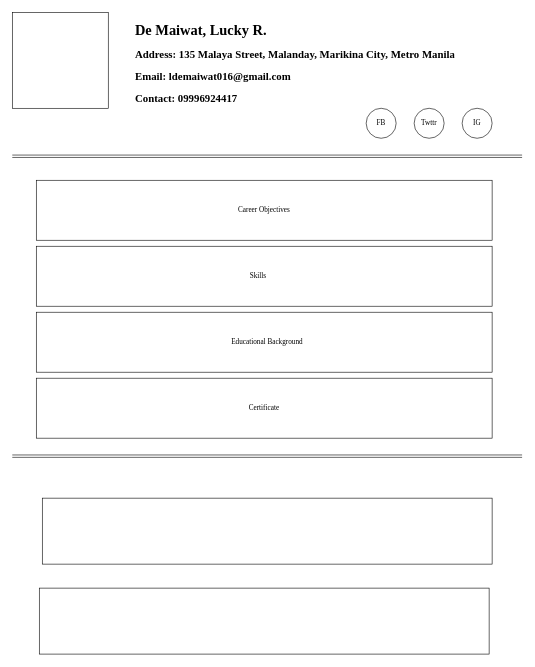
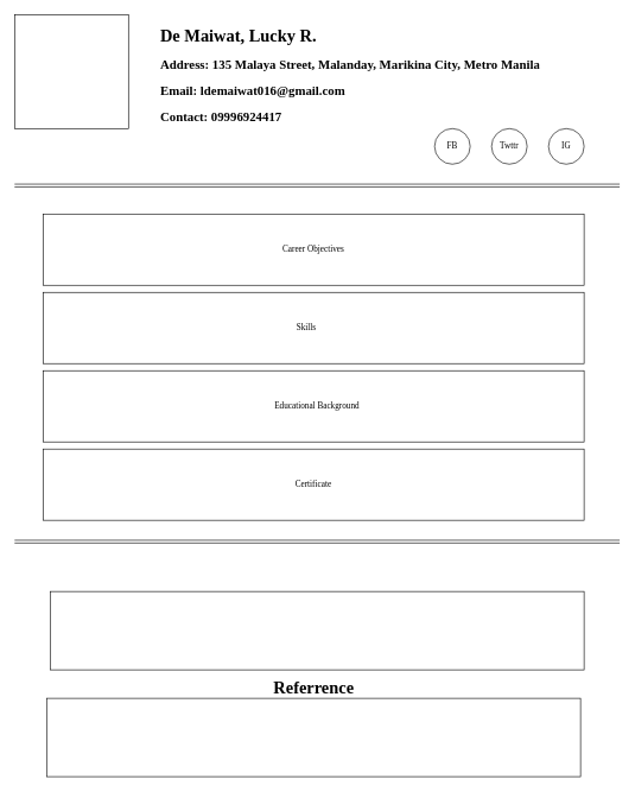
+ <mxCell id="21" value="&lt;h1&gt;&lt;font face=&quot;Times New Roman&quot;&gt;Referrence&lt;/font&gt;&lt;/h1&gt;" style="text;html=1;strokeColor=none;fillColor=none;align=center;verticalAlign=middle;whiteSpace=wrap;rounded=0;fontFamily=Times New Roman;" vertex="1" parent="1"><mxGeometry x="337.5" y="950" width="205" height="30" as="geometry" /></mxCell>
